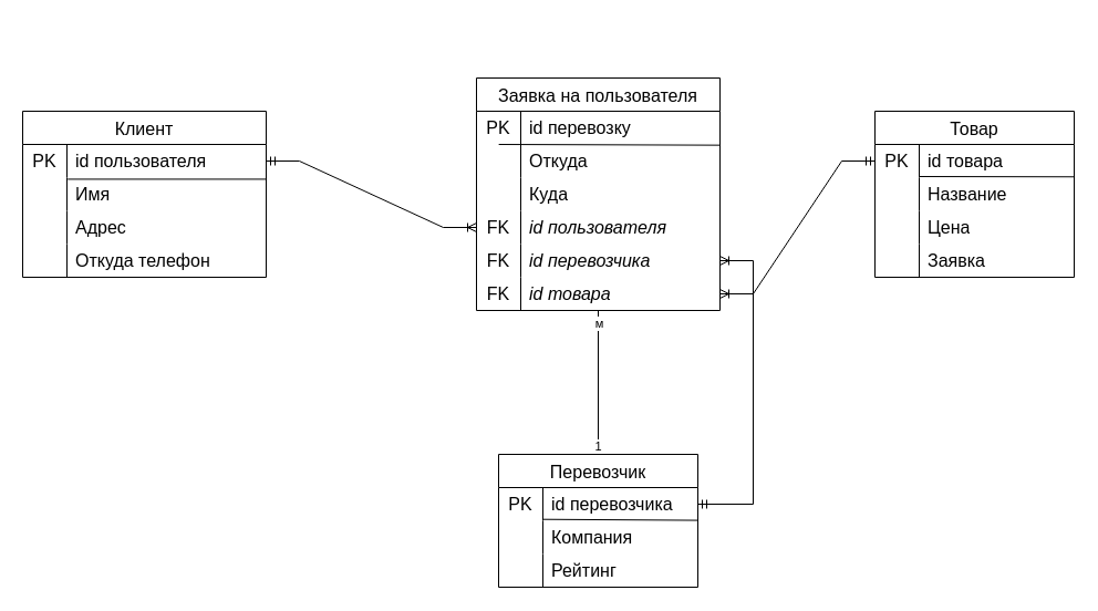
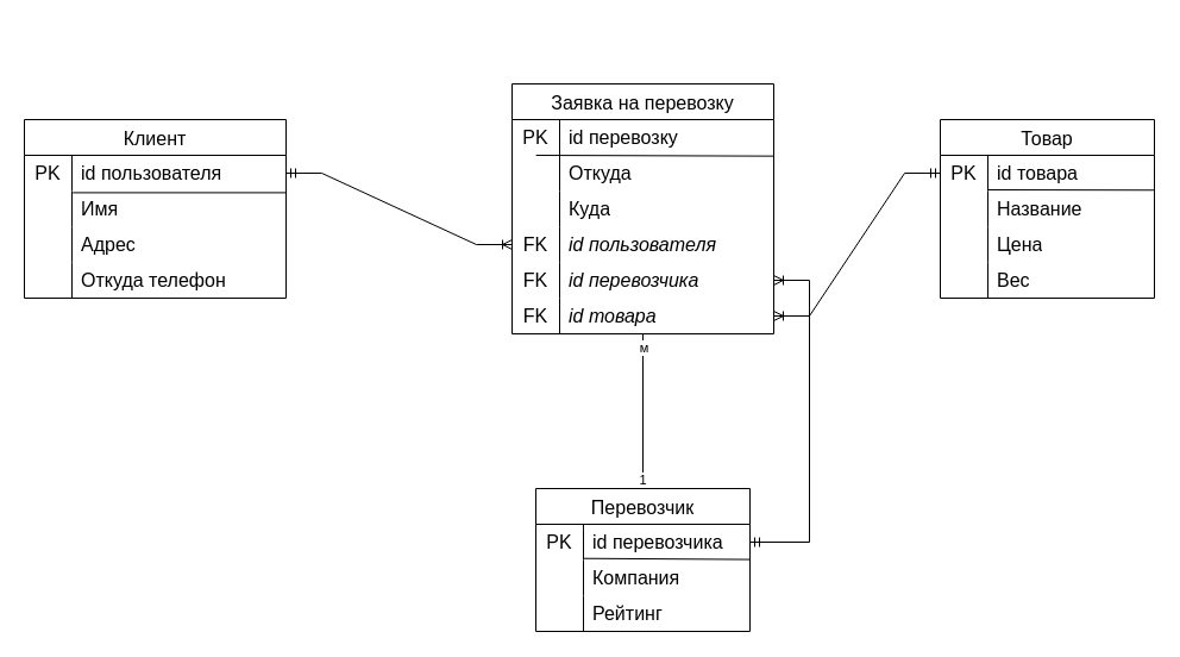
- <mxCell id="2" value="Заявка на пользователя" style="shape=table;startSize=30;container=1;collapsible=0;childLayout=tableLayout;fixedRows=1;rowLines=0;fontStyle=0;strokeColor=default;fontSize=16;" vertex="1" parent="1"><mxGeometry x="430" y="70" width="220" height="210" as="geometry" /></mxCell>
+ <mxCell id="2" value="Заявка на перевозку" style="shape=table;startSize=30;container=1;collapsible=0;childLayout=tableLayout;fixedRows=1;rowLines=0;fontStyle=0;strokeColor=default;fontSize=16;" vertex="1" parent="1"><mxGeometry x="430" y="70" width="220" height="210" as="geometry" /></mxCell>
- <mxCell id="47" value="Заявка" style="shape=partialRectangle;html=1;whiteSpace=wrap;connectable=0;fillColor=none;top=0;left=0;bottom=0;right=0;align=left;spacingLeft=6;overflow=hidden;strokeColor=inherit;fontSize=16;" vertex="1" parent="45"><mxGeometry x="40" width="140" height="30" as="geometry"><mxRectangle width="140" height="30" as="alternateBounds" /></mxGeometry></mxCell>
+ <mxCell id="47" value="Вес" style="shape=partialRectangle;html=1;whiteSpace=wrap;connectable=0;fillColor=none;top=0;left=0;bottom=0;right=0;align=left;spacingLeft=6;overflow=hidden;strokeColor=inherit;fontSize=16;" vertex="1" parent="45"><mxGeometry x="40" width="140" height="30" as="geometry"><mxRectangle width="140" height="30" as="alternateBounds" /></mxGeometry></mxCell>
